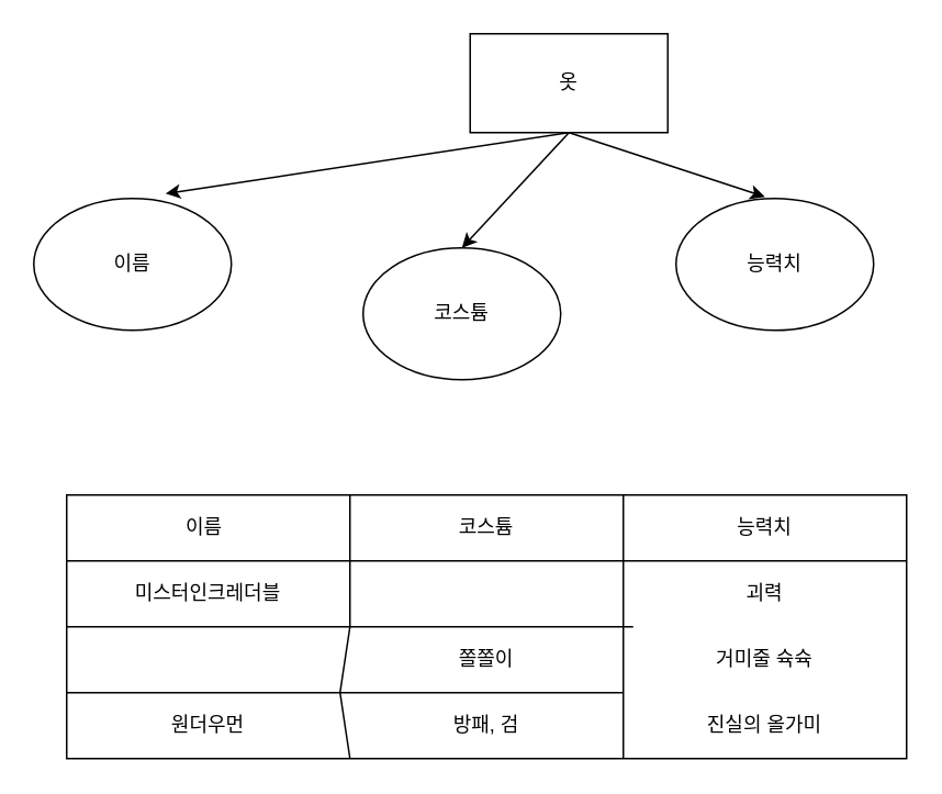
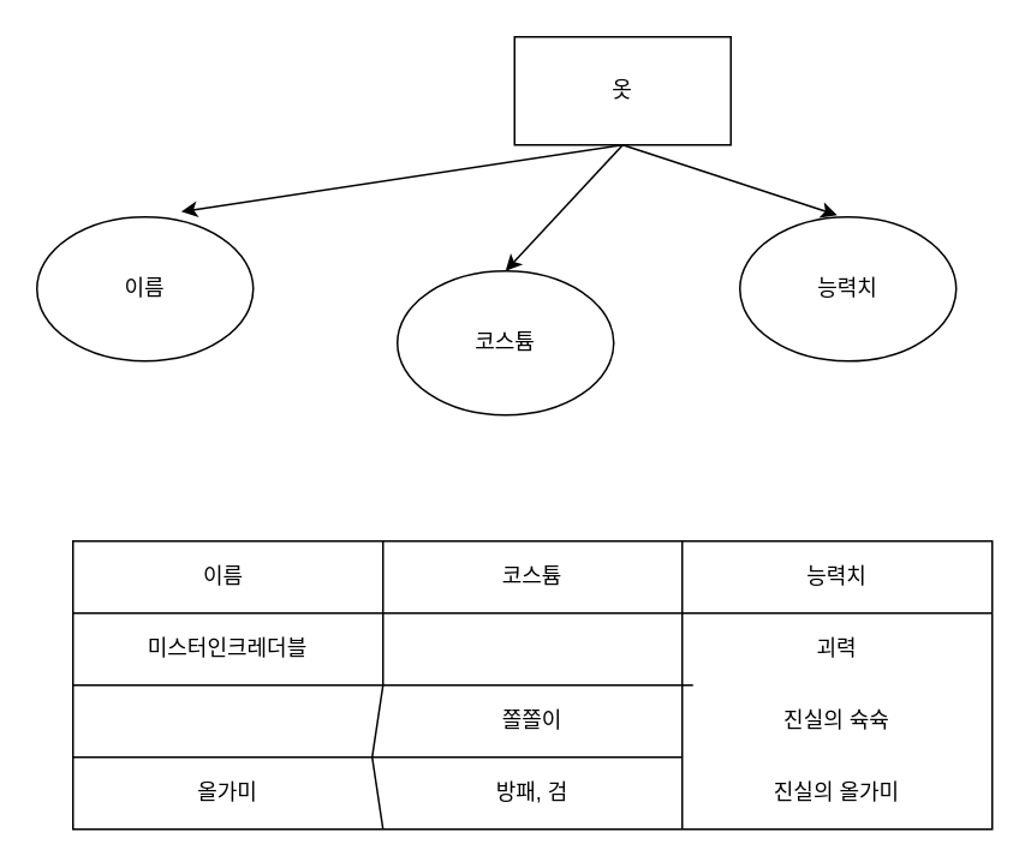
- <mxCell id="19" value="거미줄 슉슉" style="shape=partialRectangle;html=1;whiteSpace=wrap;connectable=0;fillColor=none;top=0;left=0;bottom=0;right=0;overflow=hidden;pointerEvents=1;" vertex="1" parent="17"><mxGeometry x="338" width="172" height="40" as="geometry"><mxRectangle width="172" height="40" as="alternateBounds" /></mxGeometry></mxCell>
+ <mxCell id="19" value="진실의 슉슉" style="shape=partialRectangle;html=1;whiteSpace=wrap;connectable=0;fillColor=none;top=0;left=0;bottom=0;right=0;overflow=hidden;pointerEvents=1;" vertex="1" parent="17"><mxGeometry x="338" width="172" height="40" as="geometry"><mxRectangle width="172" height="40" as="alternateBounds" /></mxGeometry></mxCell>
- <mxCell id="21" value="원더우먼" style="shape=partialRectangle;html=1;whiteSpace=wrap;connectable=0;fillColor=none;top=0;left=0;bottom=0;right=0;overflow=hidden;pointerEvents=1;" vertex="1" parent="20"><mxGeometry width="172" height="40" as="geometry"><mxRectangle width="172" height="40" as="alternateBounds" /></mxGeometry></mxCell>
+ <mxCell id="21" value="올가미" style="shape=partialRectangle;html=1;whiteSpace=wrap;connectable=0;fillColor=none;top=0;left=0;bottom=0;right=0;overflow=hidden;pointerEvents=1;" vertex="1" parent="20"><mxGeometry width="172" height="40" as="geometry"><mxRectangle width="172" height="40" as="alternateBounds" /></mxGeometry></mxCell>
